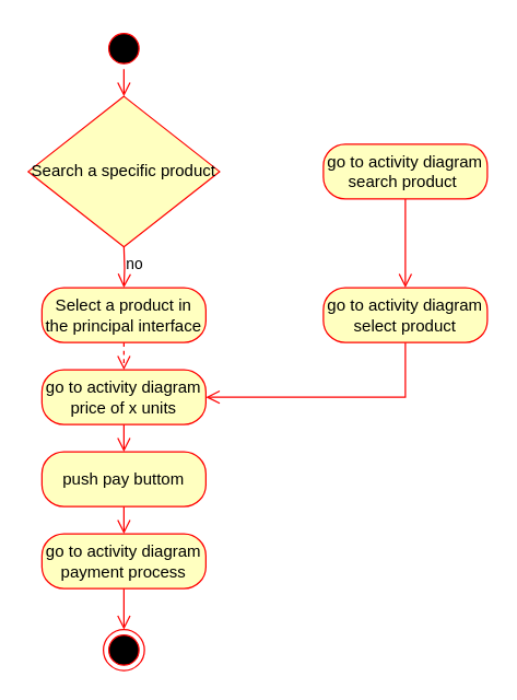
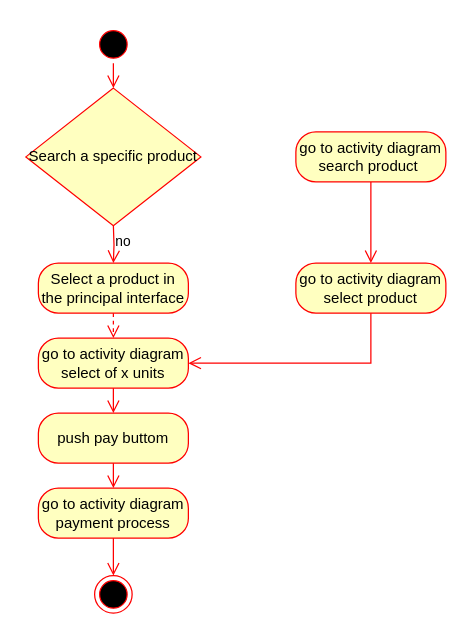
- <mxCell id="8" value="go to activity diagram price of x units" style="rounded=1;whiteSpace=wrap;html=1;arcSize=40;fontColor=#000000;fillColor=#ffffc0;strokeColor=#ff0000;" vertex="1" parent="1"><mxGeometry x="30" y="270" width="120" height="40" as="geometry" /></mxCell>
+ <mxCell id="8" value="go to activity diagram select of x units" style="rounded=1;whiteSpace=wrap;html=1;arcSize=40;fontColor=#000000;fillColor=#ffffc0;strokeColor=#ff0000;" vertex="1" parent="1"><mxGeometry x="30" y="270" width="120" height="40" as="geometry" /></mxCell>
